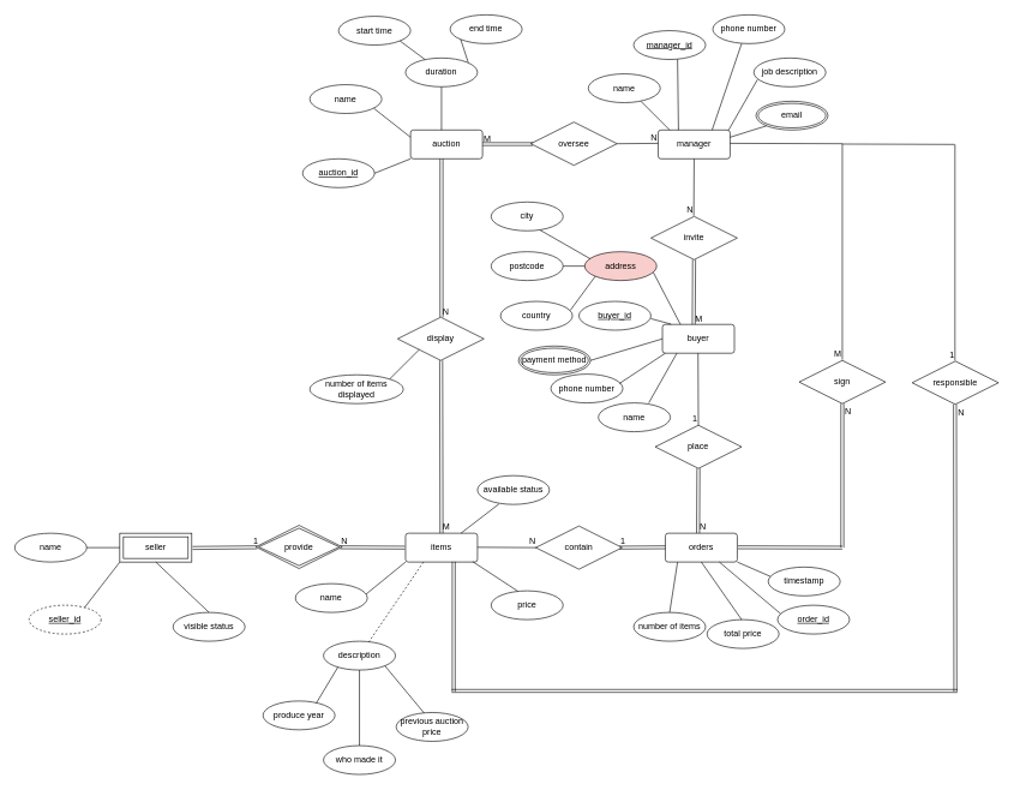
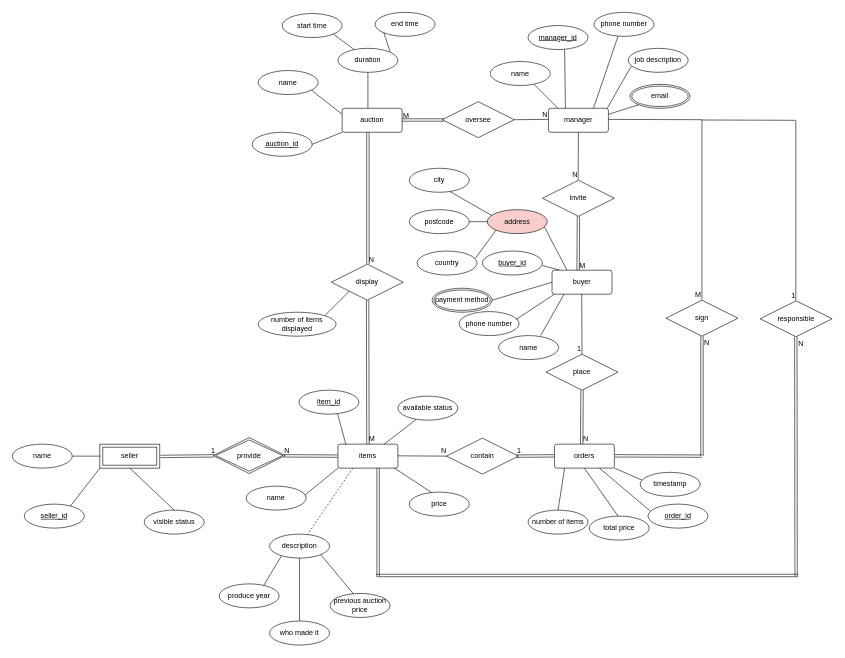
+ <mxCell id="54" value="&lt;u&gt;item_id&lt;/u&gt;" style="ellipse;whiteSpace=wrap;html=1;align=center;" vertex="1" parent="1"><mxGeometry x="498" y="650" width="100" height="40" as="geometry" /></mxCell>
+ <mxCell id="128" value="" style="endArrow=none;html=1;rounded=0;exitX=0.645;exitY=0.992;exitDx=0;exitDy=0;exitPerimeter=0;entryX=0.134;entryY=0.029;entryDx=0;entryDy=0;entryPerimeter=0;" edge="1" parent="1" source="54" target="46"><mxGeometry relative="1" as="geometry"><mxPoint x="580" y="680" as="sourcePoint" /><mxPoint x="740" y="680" as="targetPoint" /></mxGeometry></mxCell>
- <mxCell id="72" value="&lt;u&gt;seller_id&lt;/u&gt;" style="ellipse;whiteSpace=wrap;html=1;align=center;dashed=1;" vertex="1" parent="1"><mxGeometry x="40" y="840" width="100" height="40" as="geometry" /></mxCell>
+ <mxCell id="72" value="&lt;u&gt;seller_id&lt;/u&gt;" style="ellipse;whiteSpace=wrap;html=1;align=center;" vertex="1" parent="1"><mxGeometry x="40" y="840" width="100" height="40" as="geometry" /></mxCell>
